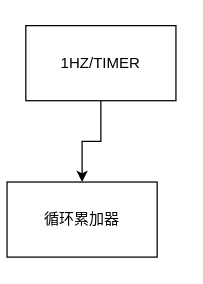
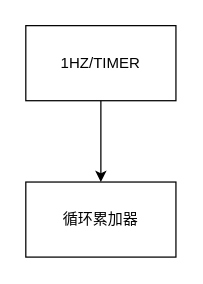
- <mxCell id="4" value="循环累加器" style="whiteSpace=wrap;html=1;rounded=0;" vertex="1" parent="1"><mxGeometry x="5" y="145" width="120" height="60" as="geometry" /></mxCell>
+ <mxCell id="4" value="循环累加器" style="whiteSpace=wrap;html=1;rounded=0;" vertex="1" parent="1"><mxGeometry x="20" y="145" width="120" height="60" as="geometry" /></mxCell>
